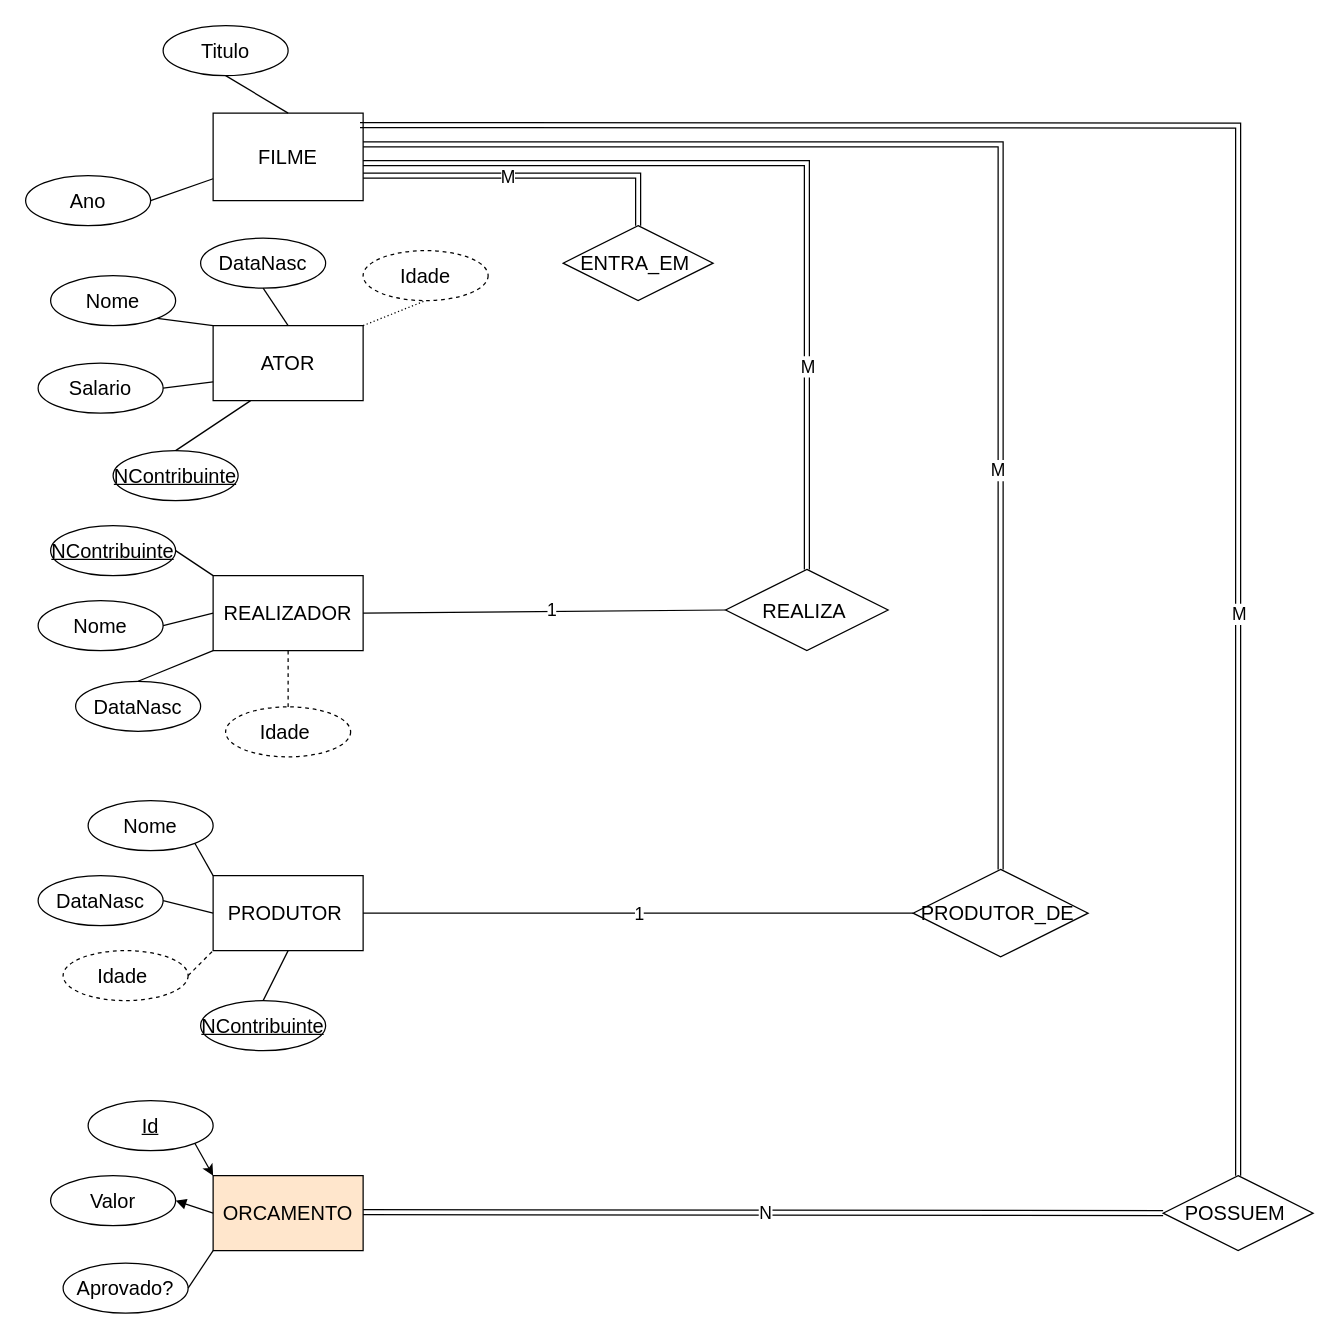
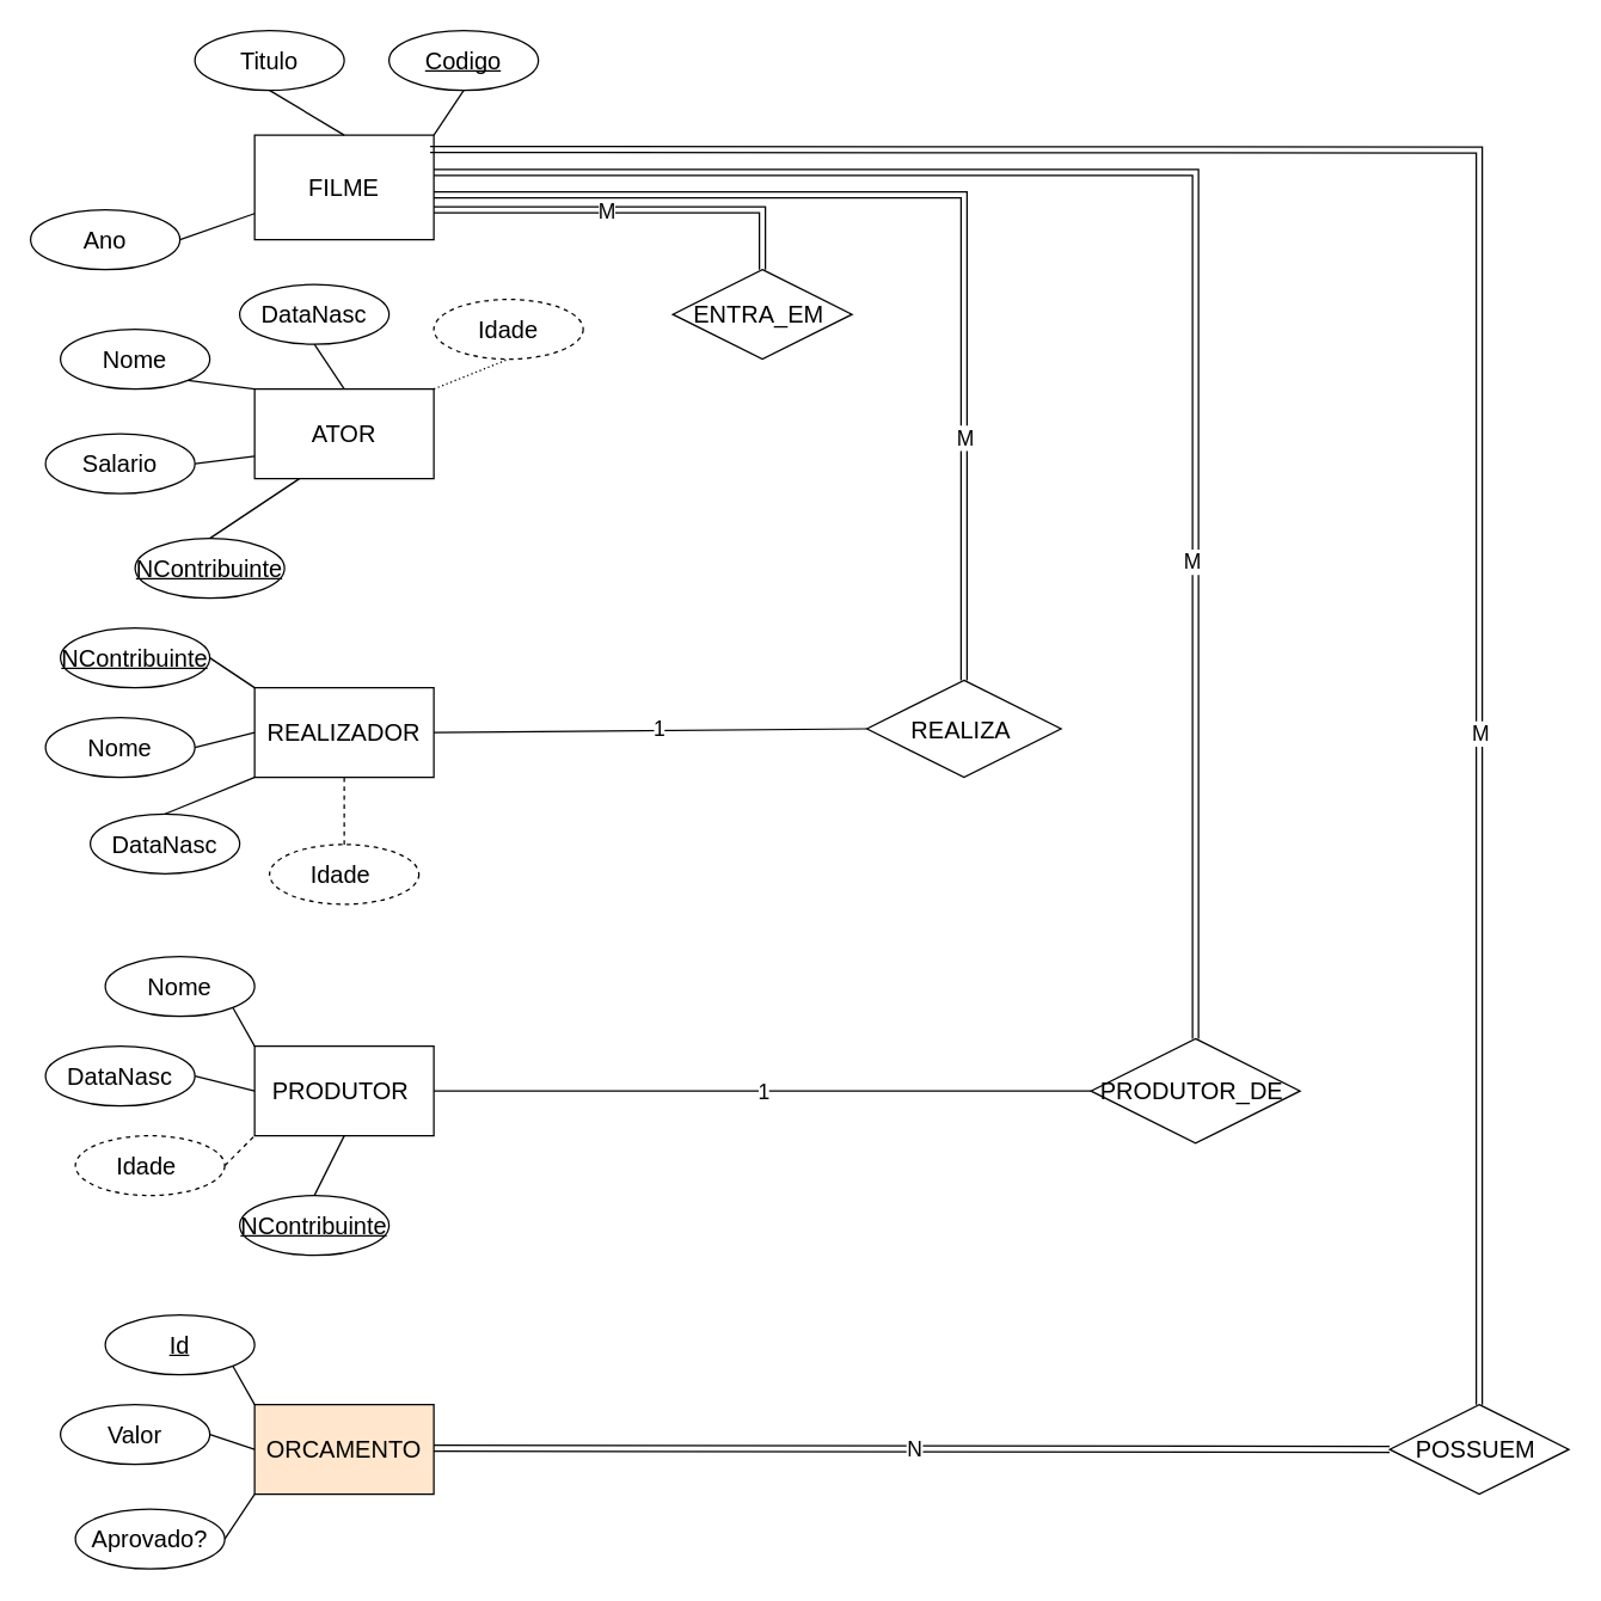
+ <mxCell id="3" value="&lt;span id=&quot;docs-internal-guid-07a46d1f-7fff-815b-702a-0eacf7cd6ffb&quot;&gt;&lt;span style=&quot;font-size: 12pt; font-family: Calibri, sans-serif; background-color: transparent; font-variant-numeric: normal; font-variant-east-asian: normal; font-variant-alternates: normal; font-variant-position: normal; font-variant-emoji: normal; text-decoration-skip-ink: none; vertical-align: baseline; white-space-collapse: preserve;&quot;&gt;Codigo&lt;/span&gt;&lt;/span&gt;" style="ellipse;whiteSpace=wrap;html=1;align=center;fontStyle=4;" vertex="1" parent="1"><mxGeometry x="260" y="20" width="100" height="40" as="geometry" /></mxCell>
+ <mxCell id="6" value="" style="endArrow=none;html=1;rounded=0;exitX=1;exitY=0;exitDx=0;exitDy=0;entryX=0.5;entryY=1;entryDx=0;entryDy=0;" edge="1" parent="1" source="2" target="3"><mxGeometry relative="1" as="geometry"><mxPoint x="300" y="170" as="sourcePoint" /><mxPoint x="460" y="170" as="targetPoint" /></mxGeometry></mxCell>
- <mxCell id="44" value="" style="endArrow=classic;html=1;rounded=0;exitX=1;exitY=1;exitDx=0;exitDy=0;entryX=0;entryY=0;entryDx=0;entryDy=0;" edge="1" parent="1" source="41" target="38"><mxGeometry relative="1" as="geometry"><mxPoint x="300" y="770" as="sourcePoint" /><mxPoint x="460" y="770" as="targetPoint" /></mxGeometry></mxCell>
+ <mxCell id="44" value="" style="endArrow=none;html=1;rounded=0;exitX=1;exitY=1;exitDx=0;exitDy=0;entryX=0;entryY=0;entryDx=0;entryDy=0;" edge="1" parent="1" source="41" target="38"><mxGeometry relative="1" as="geometry"><mxPoint x="300" y="770" as="sourcePoint" /><mxPoint x="460" y="770" as="targetPoint" /></mxGeometry></mxCell>
- <mxCell id="43" value="" style="endArrow=block;html=1;rounded=0;entryX=1;entryY=0.5;entryDx=0;entryDy=0;exitX=0;exitY=0.5;exitDx=0;exitDy=0;" edge="1" parent="1" source="38" target="40"><mxGeometry relative="1" as="geometry"><mxPoint x="300" y="770" as="sourcePoint" /><mxPoint x="460" y="770" as="targetPoint" /></mxGeometry></mxCell>
+ <mxCell id="43" value="" style="endArrow=none;html=1;rounded=0;entryX=1;entryY=0.5;entryDx=0;entryDy=0;exitX=0;exitY=0.5;exitDx=0;exitDy=0;" edge="1" parent="1" source="38" target="40"><mxGeometry relative="1" as="geometry"><mxPoint x="300" y="770" as="sourcePoint" /><mxPoint x="460" y="770" as="targetPoint" /></mxGeometry></mxCell>
